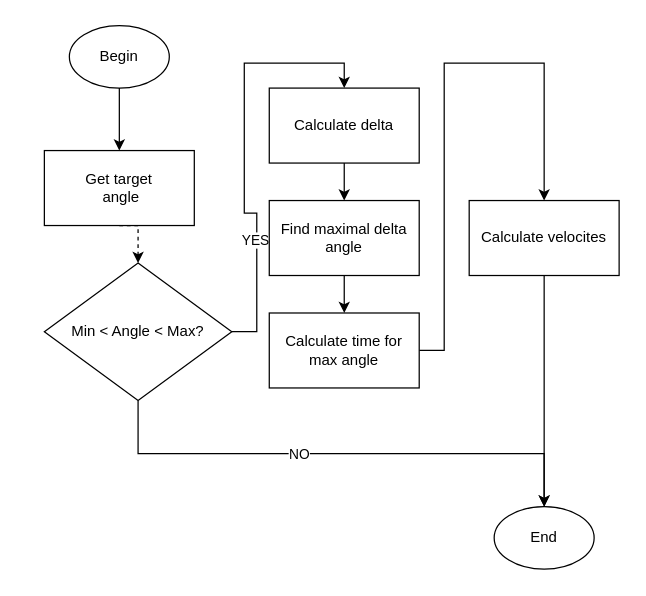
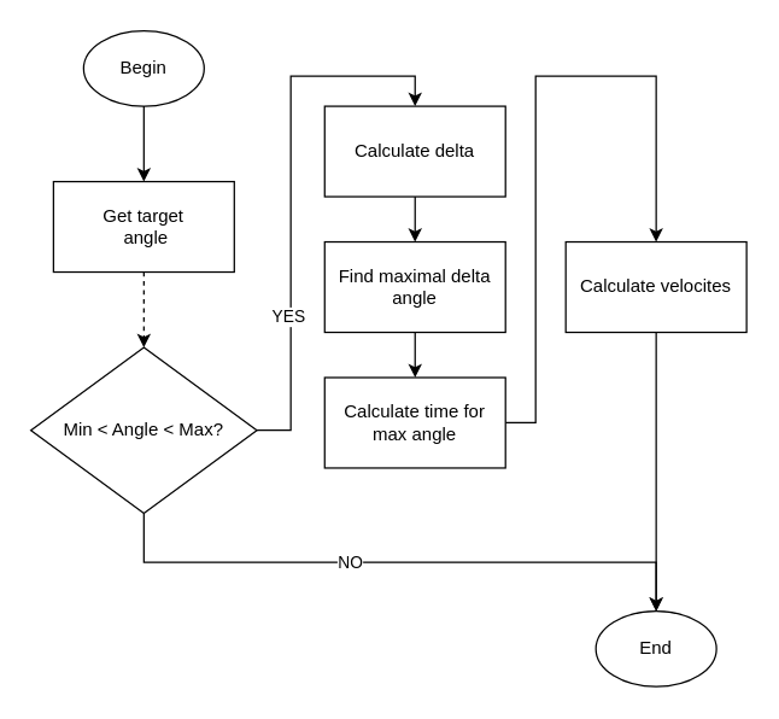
- <mxCell id="11" value="Min &amp;lt; Angle &amp;lt; Max?" style="rhombus;whiteSpace=wrap;html=1;" parent="1" vertex="1"><mxGeometry x="35" y="210" width="150" height="110" as="geometry" /></mxCell>
+ <mxCell id="11" value="Min &amp;lt; Angle &amp;lt; Max?" style="rhombus;whiteSpace=wrap;html=1;" parent="1" vertex="1"><mxGeometry x="20" y="230" width="150" height="110" as="geometry" /></mxCell>
